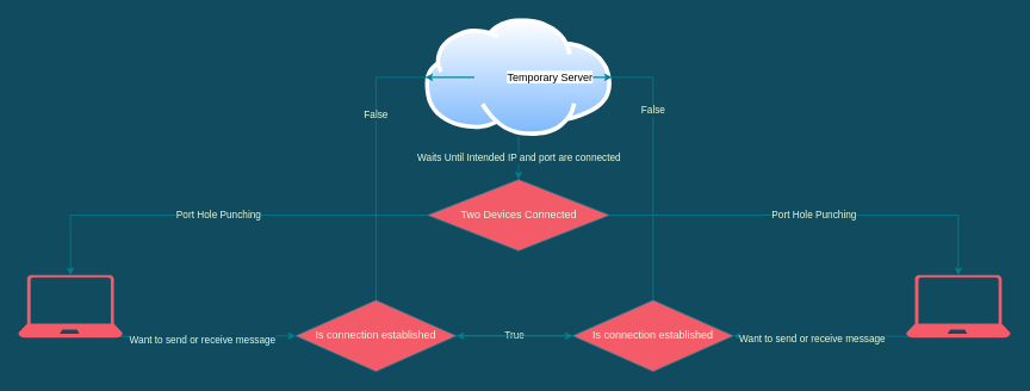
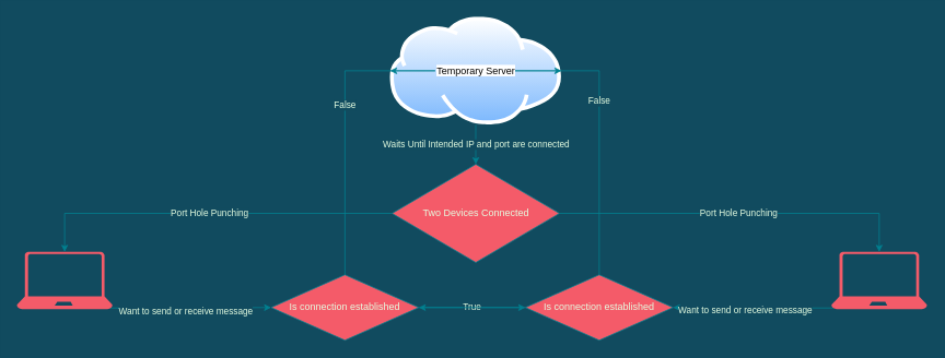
- <mxCell id="19" value="&lt;span data-noir-inline-background-color=&quot;&quot; style=&quot;background-color: rgb(255, 255, 255); --noir-inline-background-color: #000000;&quot;&gt;&lt;font color=&quot;#000000&quot;&gt;Temporary Server&lt;/font&gt;&lt;/span&gt;" style="text;html=1;strokeColor=none;fillColor=none;align=center;verticalAlign=middle;whiteSpace=wrap;rounded=0;fontColor=#E4FDE1;" vertex="1" parent="1"><mxGeometry x="561" y="70.83" width="108" height="30" as="geometry" /></mxCell>
+ <mxCell id="19" value="&lt;span data-noir-inline-background-color=&quot;&quot; style=&quot;background-color: rgb(255, 255, 255); --noir-inline-background-color: #000000;&quot;&gt;&lt;font color=&quot;#000000&quot;&gt;Temporary Server&lt;/font&gt;&lt;/span&gt;" style="text;html=1;strokeColor=none;fillColor=none;align=center;verticalAlign=middle;whiteSpace=wrap;rounded=0;fontColor=#E4FDE1;" vertex="1" parent="1"><mxGeometry x="526" y="70.83" width="108" height="30" as="geometry" /></mxCell>
- <mxCell id="18" value="Two Devices Connected" style="rhombus;whiteSpace=wrap;html=1;fillColor=#F45B69;strokeColor=#028090;fontColor=#E4FDE1;" vertex="1" parent="1"><mxGeometry x="477.5" y="200" width="204" height="80" as="geometry" /></mxCell>
+ <mxCell id="18" value="Two Devices Connected" style="rhombus;whiteSpace=wrap;html=1;fillColor=#F45B69;strokeColor=#028090;fontColor=#E4FDE1;" vertex="1" parent="1"><mxGeometry x="477.5" y="200" width="204" height="120" as="geometry" /></mxCell>
